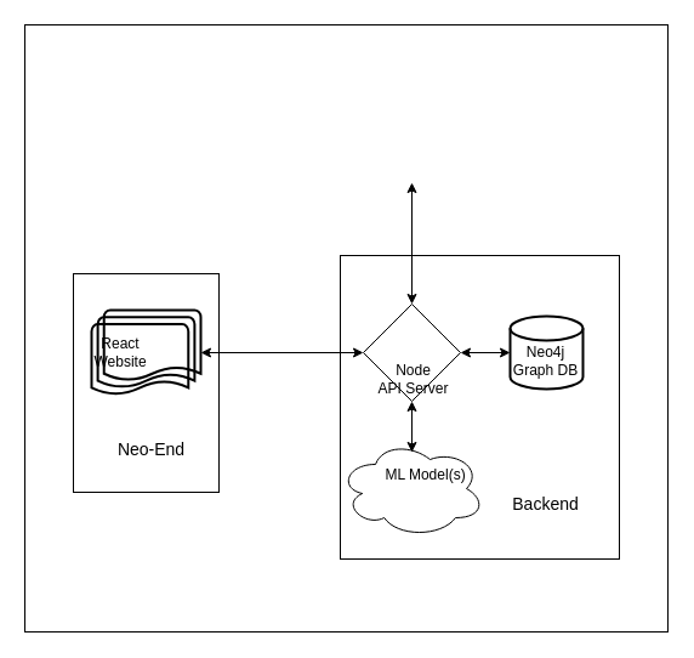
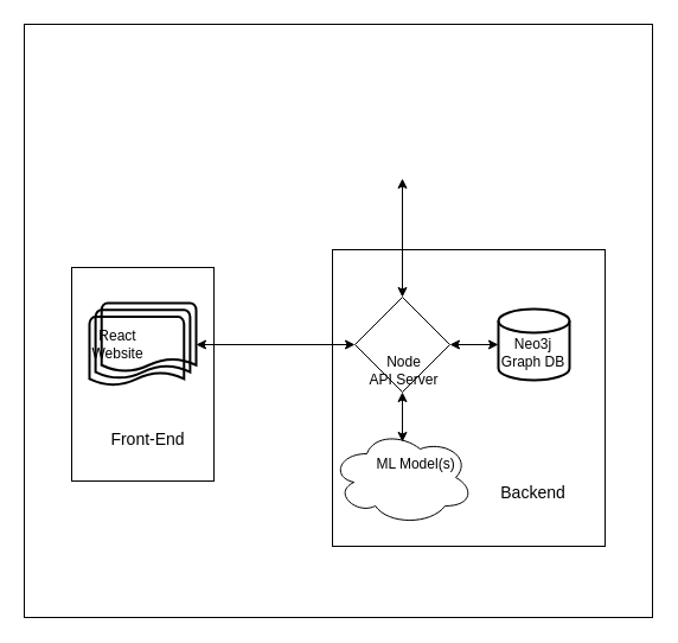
- <mxCell id="5" value="Neo4j&lt;br&gt;Graph DB" style="text;html=1;resizable=0;autosize=1;align=center;verticalAlign=middle;points=[];fillColor=none;strokeColor=none;rounded=0;" parent="1" vertex="1"><mxGeometry x="414" y="282" width="70" height="30" as="geometry" /></mxCell>
+ <mxCell id="5" value="Neo3j&lt;br&gt;Graph DB" style="text;html=1;resizable=0;autosize=1;align=center;verticalAlign=middle;points=[];fillColor=none;strokeColor=none;rounded=0;" parent="1" vertex="1"><mxGeometry x="414" y="282" width="70" height="30" as="geometry" /></mxCell>
- <mxCell id="13" value="&lt;font style=&quot;font-size: 14px&quot;&gt;Neo-End&lt;/font&gt;" style="text;html=1;resizable=0;autosize=1;align=center;verticalAlign=middle;points=[];fillColor=none;strokeColor=none;rounded=0;" parent="1" vertex="1"><mxGeometry x="84" y="360" width="80" height="20" as="geometry" /></mxCell>
+ <mxCell id="13" value="&lt;font style=&quot;font-size: 14px&quot;&gt;Front-End&lt;/font&gt;" style="text;html=1;resizable=0;autosize=1;align=center;verticalAlign=middle;points=[];fillColor=none;strokeColor=none;rounded=0;" parent="1" vertex="1"><mxGeometry x="84" y="360" width="80" height="20" as="geometry" /></mxCell>
